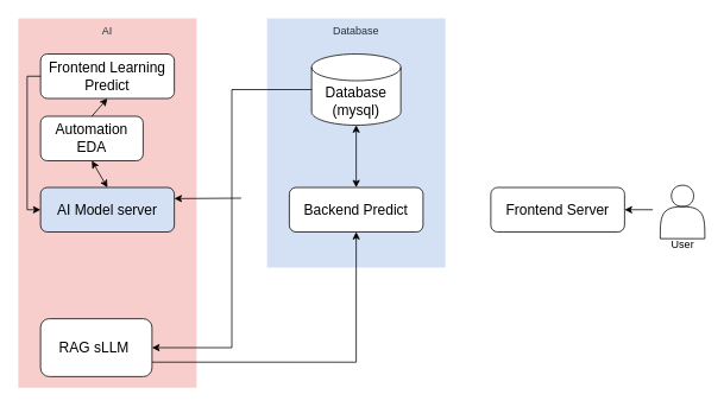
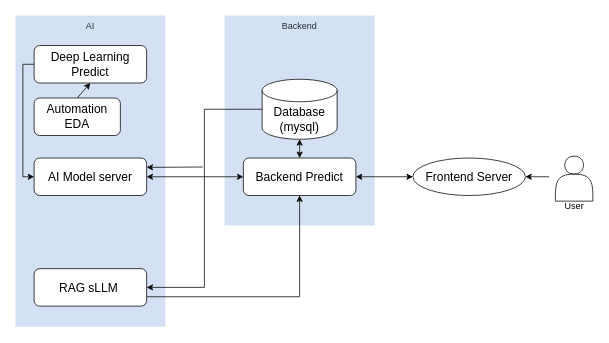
- <mxCell id="3" value="AI" style="fillColor=#f8cecc;strokeColor=none;dashed=0;verticalAlign=top;fontStyle=0;fontColor=#232F3D;whiteSpace=wrap;html=1;" parent="1" vertex="1"><mxGeometry x="20" y="20" width="200" height="415" as="geometry" /></mxCell>
+ <mxCell id="3" value="AI" style="fillColor=#D4E1F5;strokeColor=none;dashed=0;verticalAlign=top;fontStyle=0;fontColor=#232F3D;whiteSpace=wrap;html=1;" parent="1" vertex="1"><mxGeometry x="20" y="20" width="200" height="415" as="geometry" /></mxCell>
- <mxCell id="2" value="Database" style="fillColor=#D4E1F5;strokeColor=none;dashed=0;verticalAlign=top;fontStyle=0;fontColor=#232F3D;whiteSpace=wrap;html=1;" parent="1" vertex="1"><mxGeometry x="299" y="20" width="200" height="280" as="geometry" /></mxCell>
+ <mxCell id="2" value="Backend" style="fillColor=#D4E1F5;strokeColor=none;dashed=0;verticalAlign=top;fontStyle=0;fontColor=#232F3D;whiteSpace=wrap;html=1;" parent="1" vertex="1"><mxGeometry x="299" y="20" width="200" height="280" as="geometry" /></mxCell>
- <mxCell id="8" value="&lt;div&gt;&lt;font&gt;&lt;br&gt;&lt;/font&gt;&lt;/div&gt;&lt;font&gt;Frontend Learning Predict&lt;/font&gt;&lt;div&gt;&lt;br&gt;&lt;/div&gt;" style="rounded=1;whiteSpace=wrap;html=1;fontSize=16;" parent="1" vertex="1"><mxGeometry x="45" y="60" width="150" height="50" as="geometry" /></mxCell>
+ <mxCell id="8" value="&lt;div&gt;&lt;font&gt;&lt;br&gt;&lt;/font&gt;&lt;/div&gt;&lt;font&gt;Deep Learning Predict&lt;/font&gt;&lt;div&gt;&lt;br&gt;&lt;/div&gt;" style="rounded=1;whiteSpace=wrap;html=1;fontSize=16;" parent="1" vertex="1"><mxGeometry x="45" y="60" width="150" height="50" as="geometry" /></mxCell>
- <mxCell id="5" value="Database&lt;div&gt;(mysql)&lt;/div&gt;" style="shape=cylinder3;whiteSpace=wrap;html=1;boundedLbl=1;backgroundOutline=1;size=15;fontSize=16;" parent="1" vertex="1"><mxGeometry x="349" y="60" width="100" height="80" as="geometry" /></mxCell>
+ <mxCell id="5" value="Database&lt;div&gt;(mysql)&lt;/div&gt;" style="shape=cylinder3;whiteSpace=wrap;html=1;boundedLbl=1;backgroundOutline=1;size=15;fontSize=16;" parent="1" vertex="1"><mxGeometry x="349" y="105" width="100" height="80" as="geometry" /></mxCell>
- <mxCell id="16" value="" style="endArrow=classic;startArrow=classic;html=1;rounded=0;exitX=0.5;exitY=1;exitDx=0;exitDy=0;entryX=0.5;entryY=0;entryDx=0;entryDy=0;" parent="1" source="10" target="9" edge="1"><mxGeometry width="50" height="50" relative="1" as="geometry"><mxPoint x="370" y="260" as="sourcePoint" /><mxPoint x="420" y="210" as="targetPoint" /></mxGeometry></mxCell>
- <mxCell id="9" value="AI Model server" style="rounded=1;whiteSpace=wrap;html=1;fontSize=16;fillColor=#d4e1f5;" parent="1" vertex="1"><mxGeometry x="45" y="210" width="150" height="50" as="geometry" /></mxCell>
+ <mxCell id="9" value="AI Model server" style="rounded=1;whiteSpace=wrap;html=1;fontSize=16;" parent="1" vertex="1"><mxGeometry x="45" y="210" width="150" height="50" as="geometry" /></mxCell>
+ <mxCell id="17" value="" style="endArrow=classic;html=1;rounded=0;exitX=1;exitY=0.5;exitDx=0;exitDy=0;entryX=0;entryY=0.5;entryDx=0;entryDy=0;startArrow=classic;startFill=1;" parent="1" source="9" target="4" edge="1"><mxGeometry width="50" height="50" relative="1" as="geometry"><mxPoint x="370" y="260" as="sourcePoint" /><mxPoint x="420" y="210" as="targetPoint" /></mxGeometry></mxCell>
+ <mxCell id="21" value="" style="endArrow=classic;startArrow=classic;html=1;rounded=0;exitX=1;exitY=0.5;exitDx=0;exitDy=0;entryX=0;entryY=0.5;entryDx=0;entryDy=0;" parent="1" source="4" target="11" edge="1"><mxGeometry width="50" height="50" relative="1" as="geometry"><mxPoint x="370" y="260" as="sourcePoint" /><mxPoint x="420" y="210" as="targetPoint" /></mxGeometry></mxCell>
- <mxCell id="11" value="Frontend Server" style="rounded=1;whiteSpace=wrap;html=1;fontSize=16;" parent="1" vertex="1"><mxGeometry x="550" y="210" width="150" height="50" as="geometry" /></mxCell>
+ <mxCell id="11" value="Frontend Server" style="ellipse;whiteSpace=wrap;html=1;fontSize=16;" parent="1" vertex="1"><mxGeometry x="550" y="210" width="150" height="50" as="geometry" /></mxCell>
- <mxCell id="7" value="RAG sLLM&amp;nbsp;" style="rounded=1;whiteSpace=wrap;html=1;fontSize=16;" parent="1" vertex="1"><mxGeometry x="45" y="357.5" width="125" height="65" as="geometry" /></mxCell>
+ <mxCell id="7" value="RAG sLLM&amp;nbsp;" style="rounded=1;whiteSpace=wrap;html=1;fontSize=16;" parent="1" vertex="1"><mxGeometry x="45" y="357.5" width="150" height="50" as="geometry" /></mxCell>
